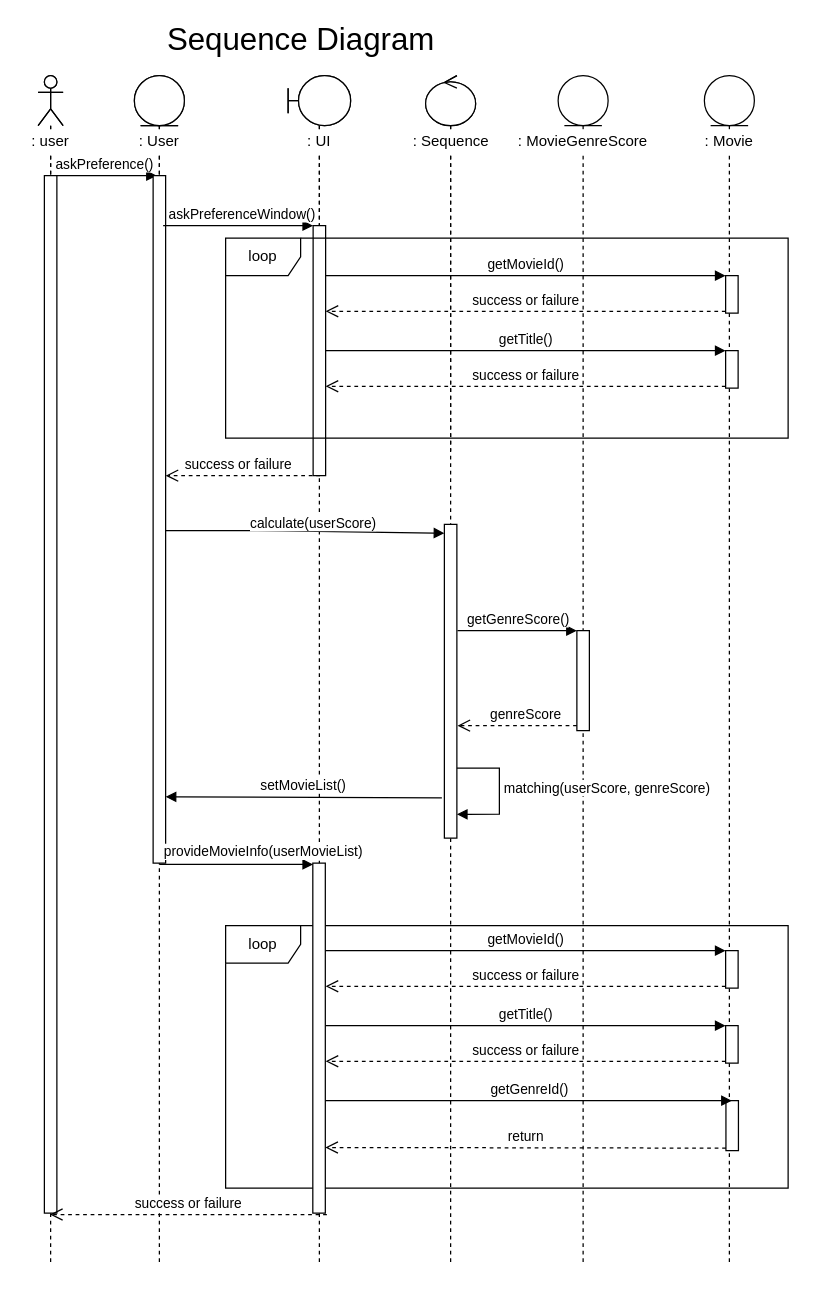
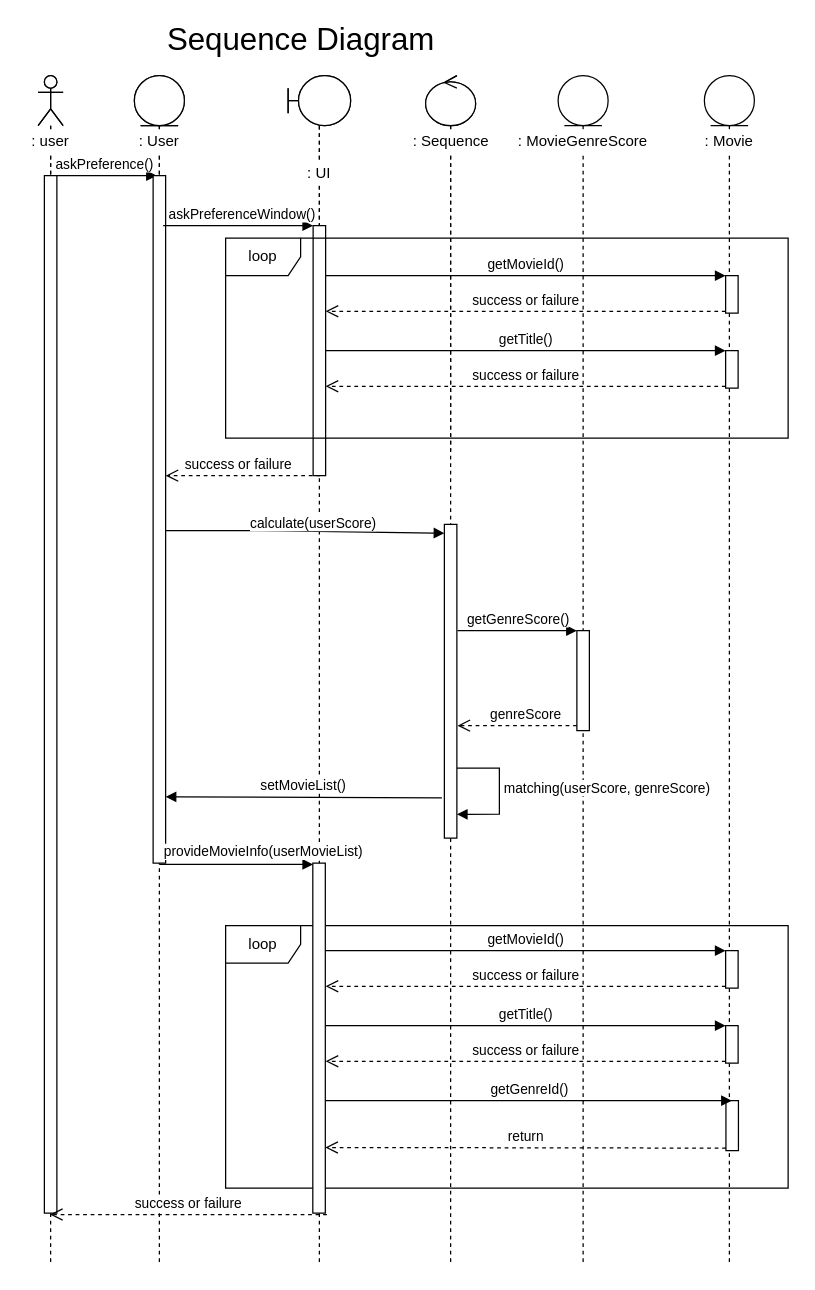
- <mxCell id="28" value=": UI" style="text;html=1;align=center;verticalAlign=middle;whiteSpace=wrap;rounded=0;fillColor=#FFFFFF;" parent="1" vertex="1"><mxGeometry x="235" y="103" width="40" height="20" as="geometry" /></mxCell>
+ <mxCell id="28" value=": UI" style="text;html=1;align=center;verticalAlign=middle;whiteSpace=wrap;rounded=0;fillColor=#FFFFFF;" parent="1" vertex="1"><mxGeometry x="235" y="128" width="40" height="20" as="geometry" /></mxCell>
